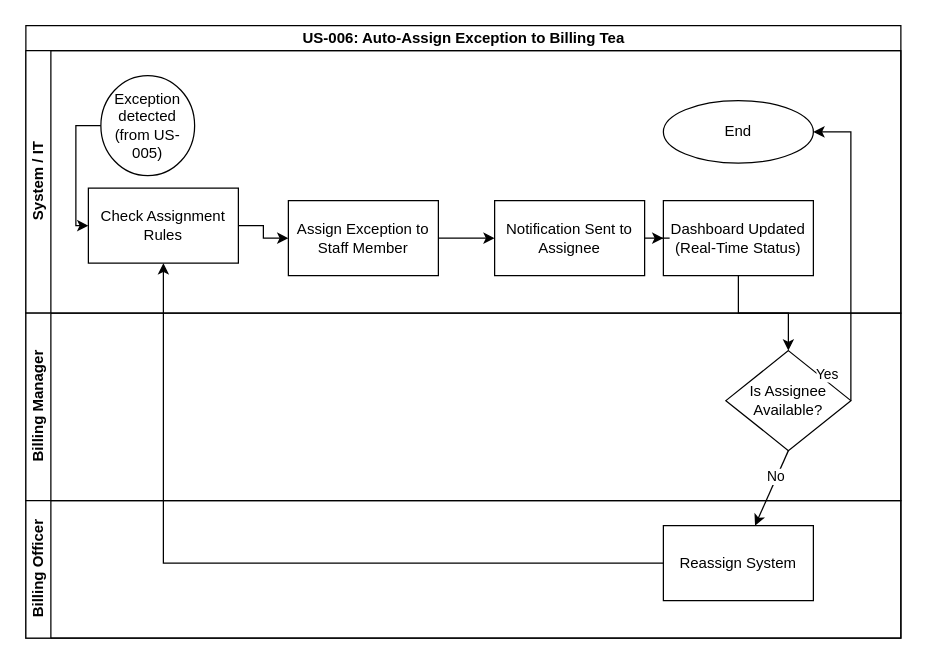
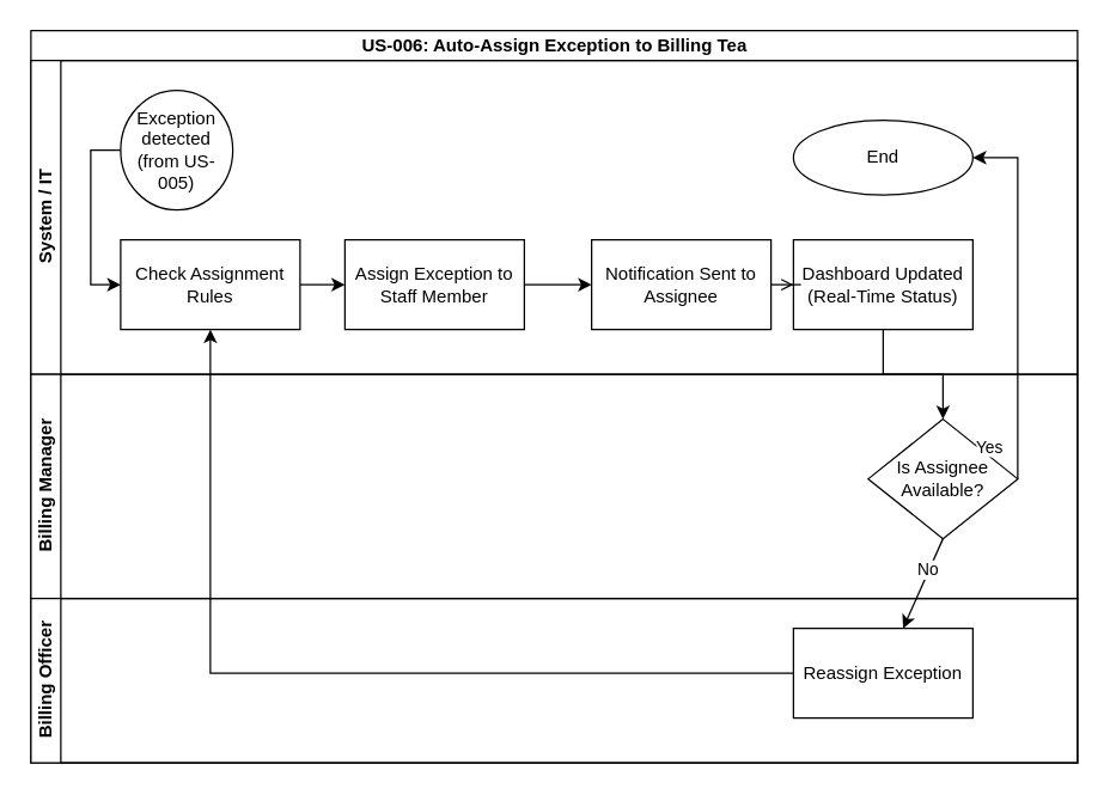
- <mxCell id="6" value="Check Assignment Rules" style="rounded=0;whiteSpace=wrap;html=1;" vertex="1" parent="3"><mxGeometry x="50" y="110" width="120" height="60" as="geometry" /></mxCell>
+ <mxCell id="6" value="Check Assignment Rules" style="rounded=0;whiteSpace=wrap;html=1;" vertex="1" parent="3"><mxGeometry x="60" y="120" width="120" height="60" as="geometry" /></mxCell>
- <mxCell id="9" style="edgeStyle=orthogonalEdgeStyle;rounded=0;orthogonalLoop=1;jettySize=auto;html=1;exitX=1;exitY=0.5;exitDx=0;exitDy=0;" edge="1" parent="3" source="10" target="4"><mxGeometry relative="1" as="geometry" /></mxCell>
+ <mxCell id="9" style="edgeStyle=orthogonalEdgeStyle;rounded=0;orthogonalLoop=1;jettySize=auto;html=1;exitX=1;exitY=0.5;exitDx=0;exitDy=0;endArrow=open;" edge="1" parent="3" source="10" target="4"><mxGeometry relative="1" as="geometry" /></mxCell>
- <mxCell id="23" value="Reassign System" style="rounded=0;whiteSpace=wrap;html=1;" vertex="1" parent="22"><mxGeometry x="510" y="20" width="120" height="60" as="geometry" /></mxCell>
+ <mxCell id="23" value="Reassign Exception" style="rounded=0;whiteSpace=wrap;html=1;" vertex="1" parent="22"><mxGeometry x="510" y="20" width="120" height="60" as="geometry" /></mxCell>
